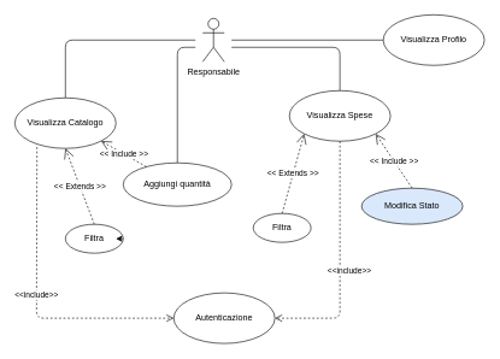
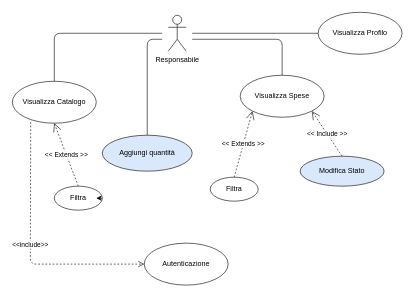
- <mxCell id="8" value="&amp;lt;&amp;lt; Include &amp;gt;&amp;gt;" style="endArrow=open;endSize=12;dashed=1;html=1;entryX=1;entryY=1;entryDx=0;entryDy=0;" parent="1" source="7" target="3" edge="1"><mxGeometry width="160" relative="1" as="geometry"><mxPoint x="10" y="305" as="sourcePoint" /><mxPoint x="30" y="225" as="targetPoint" /></mxGeometry></mxCell>
- <mxCell id="7" value="Aggiungi quantità" style="ellipse;whiteSpace=wrap;html=1;" parent="1" vertex="1"><mxGeometry x="170" y="225" width="150" height="60" as="geometry" /></mxCell>
+ <mxCell id="7" value="Aggiungi quantità" style="ellipse;whiteSpace=wrap;html=1;fillColor=#dae8fc;" parent="1" vertex="1"><mxGeometry x="170" y="225" width="150" height="60" as="geometry" /></mxCell>
- <mxCell id="15" value="&amp;lt;&amp;lt;include&amp;gt;&amp;gt;" style="html=1;verticalAlign=bottom;endArrow=open;dashed=1;endSize=8;entryX=1;entryY=0.5;entryDx=0;entryDy=0;exitX=0.5;exitY=1;exitDx=0;exitDy=0;" parent="1" source="10" target="13" edge="1"><mxGeometry x="0.126" y="13" relative="1" as="geometry"><mxPoint x="510" y="215" as="sourcePoint" /><mxPoint x="404" y="570" as="targetPoint" /><Array as="points"><mxPoint x="470" y="440" /></Array><mxPoint as="offset" /></mxGeometry></mxCell>
